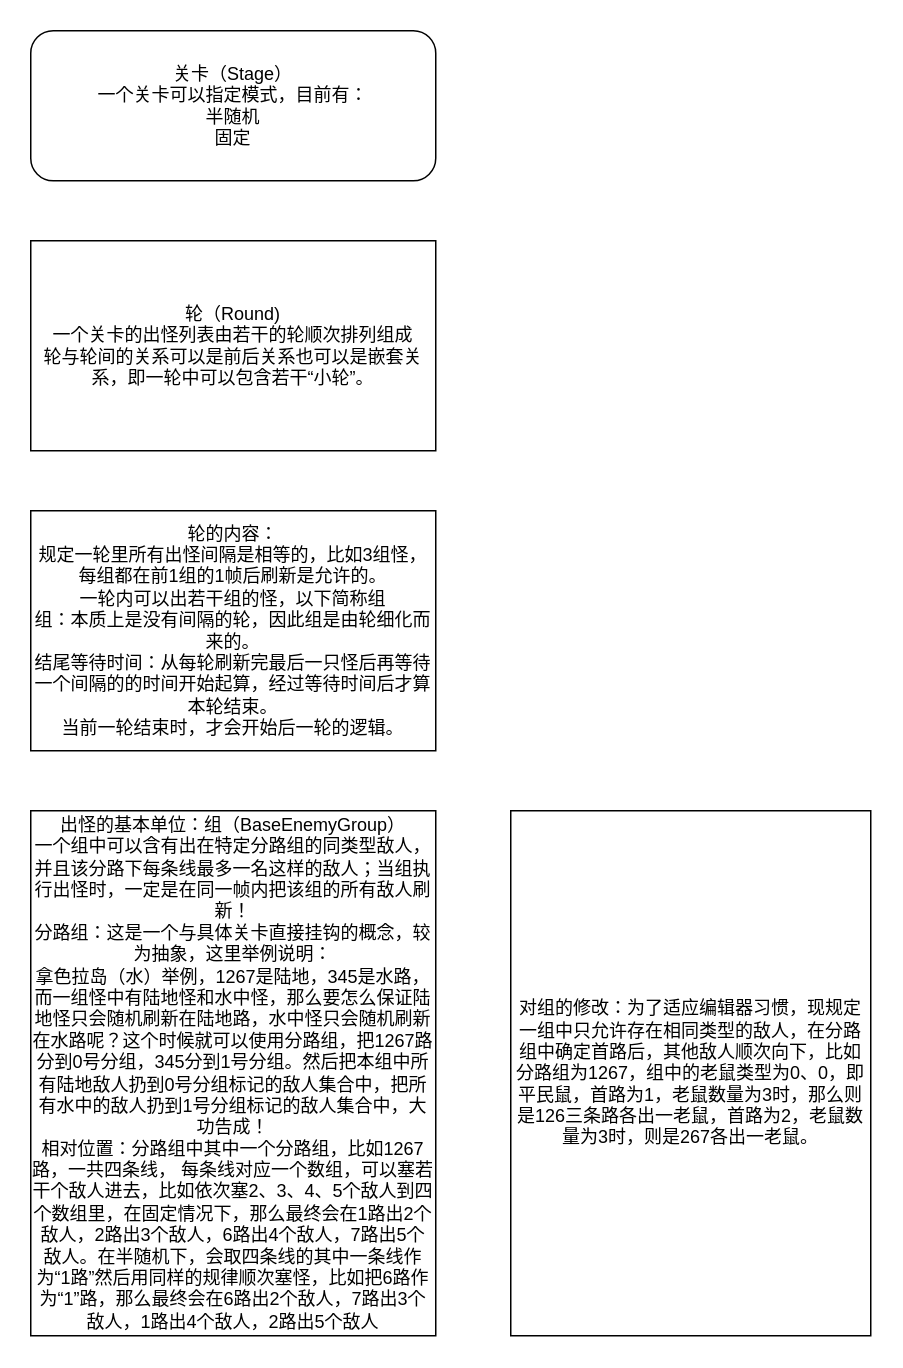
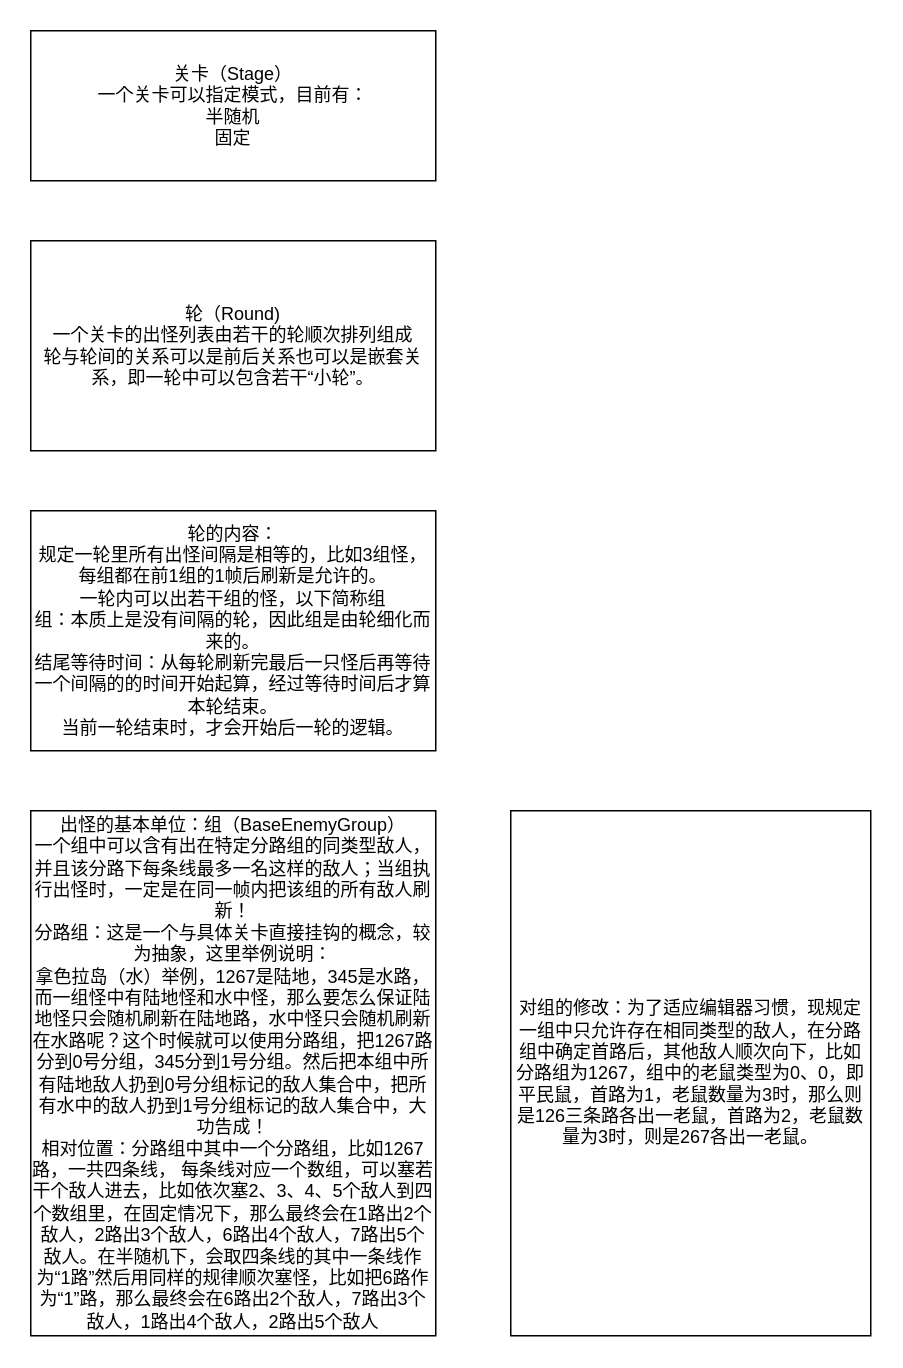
- <mxCell id="5" value="关卡（Stage）&lt;br&gt;一个关卡可以指定模式，目前有：&lt;br&gt;半随机&lt;br&gt;固定" style="whiteSpace=wrap;html=1;rounded=1;" parent="1" vertex="1"><mxGeometry x="20" y="20" width="270" height="100" as="geometry" /></mxCell>
+ <mxCell id="5" value="关卡（Stage）&lt;br&gt;一个关卡可以指定模式，目前有：&lt;br&gt;半随机&lt;br&gt;固定" style="rounded=0;whiteSpace=wrap;html=1;" parent="1" vertex="1"><mxGeometry x="20" y="20" width="270" height="100" as="geometry" /></mxCell>
